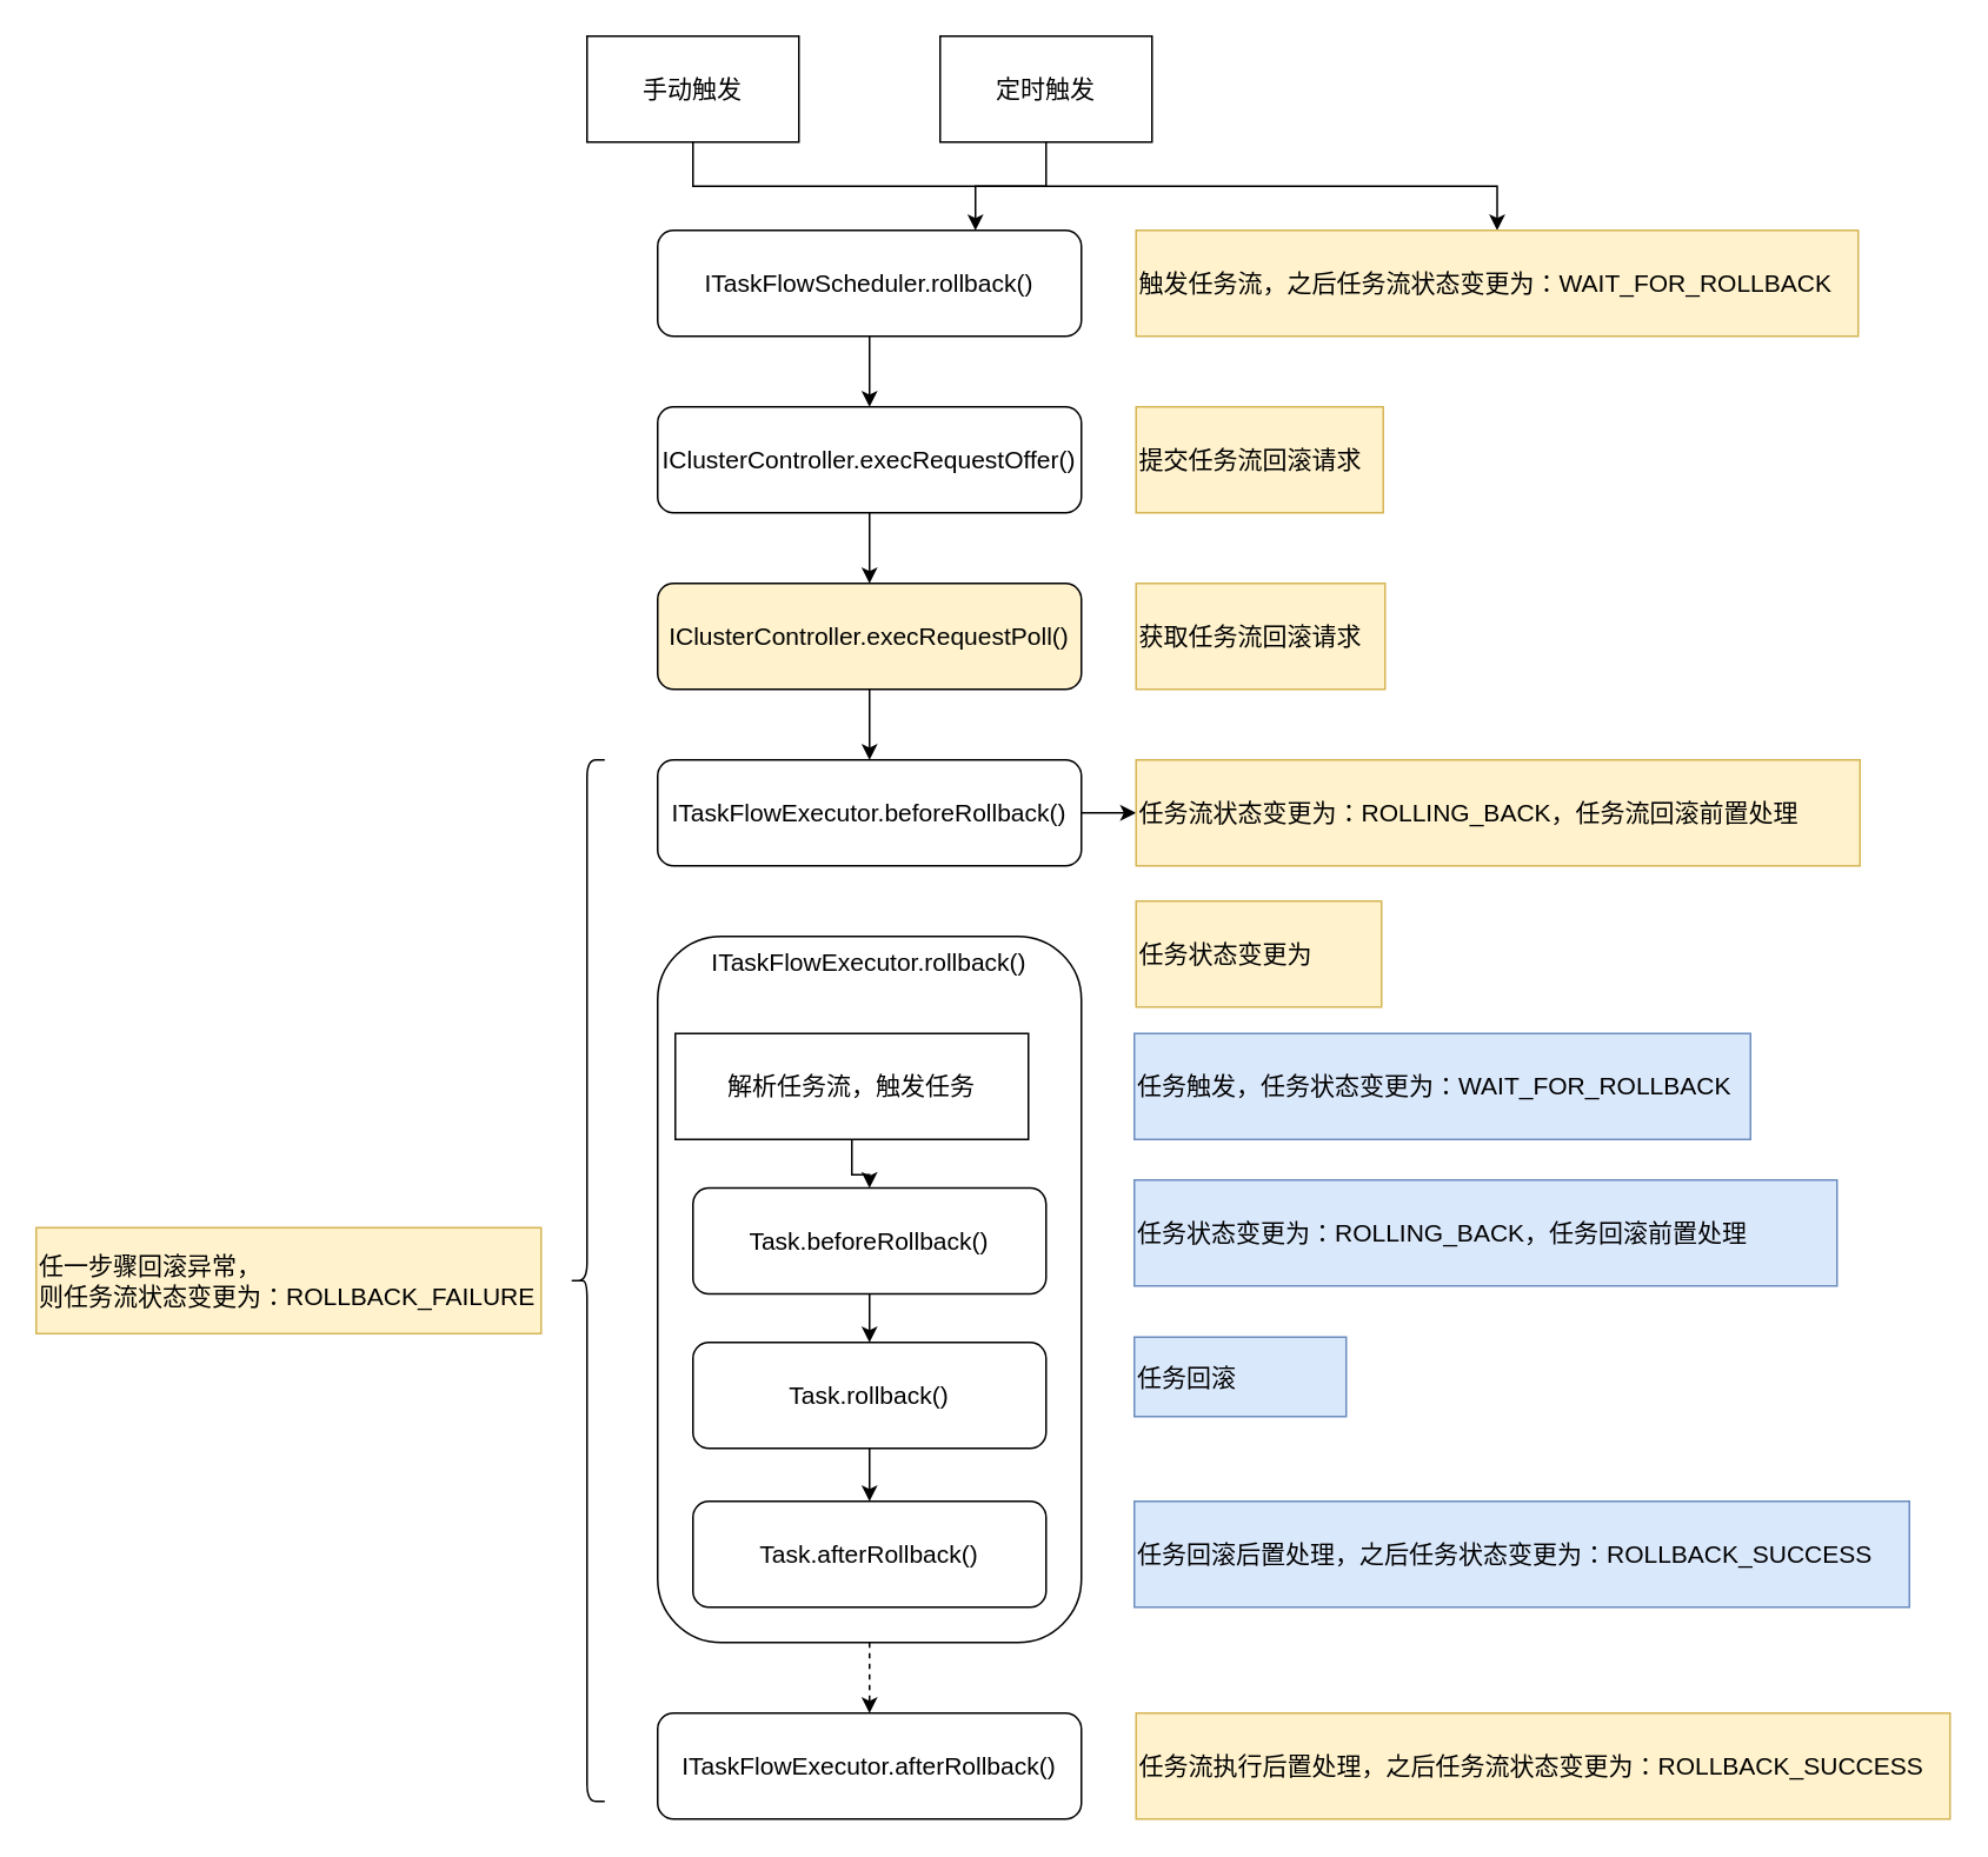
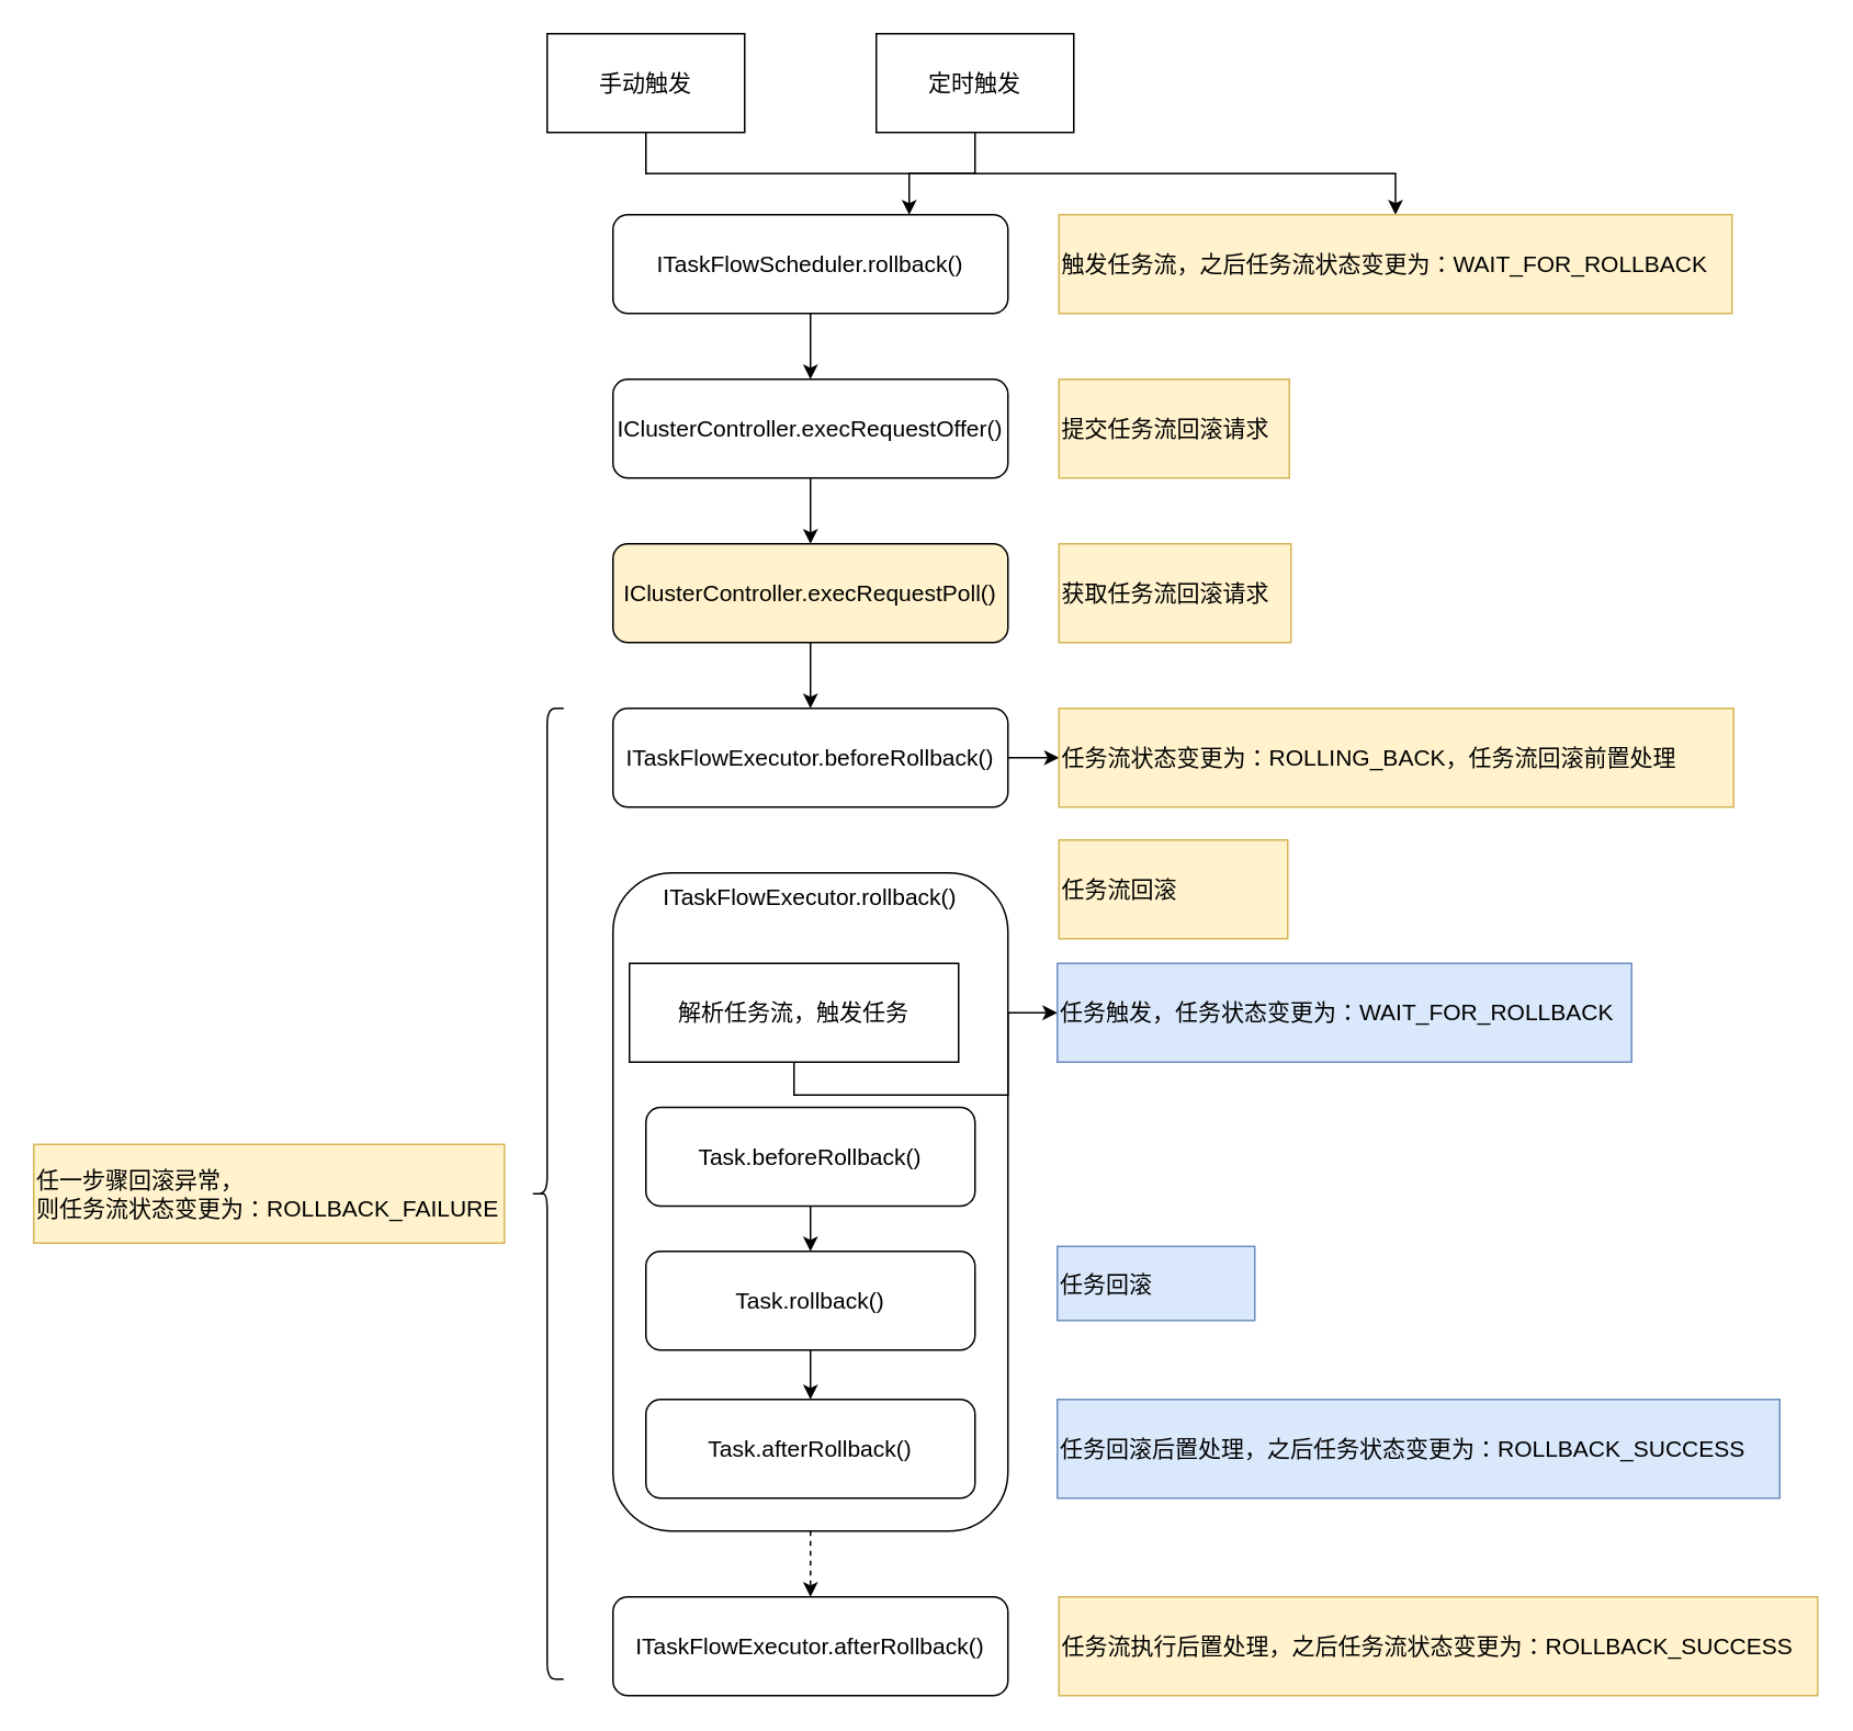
- <mxCell id="22" value="任务状态变更为" style="rounded=0;whiteSpace=wrap;html=1;fillColor=#fff2cc;strokeColor=#d6b656;fontSize=14;spacingRight=0;align=left;" parent="1" vertex="1"><mxGeometry x="643" y="510" width="139" height="60" as="geometry" /></mxCell>
+ <mxCell id="22" value="任务流回滚" style="rounded=0;whiteSpace=wrap;html=1;fillColor=#fff2cc;strokeColor=#d6b656;fontSize=14;spacingRight=0;align=left;" parent="1" vertex="1"><mxGeometry x="643" y="510" width="139" height="60" as="geometry" /></mxCell>
- <mxCell id="34" style="edgeStyle=orthogonalEdgeStyle;rounded=0;orthogonalLoop=1;jettySize=auto;html=1;exitX=0.5;exitY=1;exitDx=0;exitDy=0;fontSize=14;spacingRight=0;" parent="1" source="35" target="27" edge="1"><mxGeometry relative="1" as="geometry" /></mxCell>
+ <mxCell id="34" style="edgeStyle=orthogonalEdgeStyle;rounded=0;orthogonalLoop=1;jettySize=auto;html=1;exitX=0.5;exitY=1;exitDx=0;exitDy=0;fontSize=14;spacingRight=0;" parent="1" source="35" target="25" edge="1"><mxGeometry relative="1" as="geometry" /></mxCell>
- <mxCell id="31" value="任务状态变更为：ROLLING_BACK，任务回滚前置处理" style="rounded=0;whiteSpace=wrap;html=1;fillColor=#dae8fc;strokeColor=#6c8ebf;fontSize=14;spacingRight=0;align=left;" parent="1" vertex="1"><mxGeometry x="642" y="668" width="398" height="60" as="geometry" /></mxCell>
